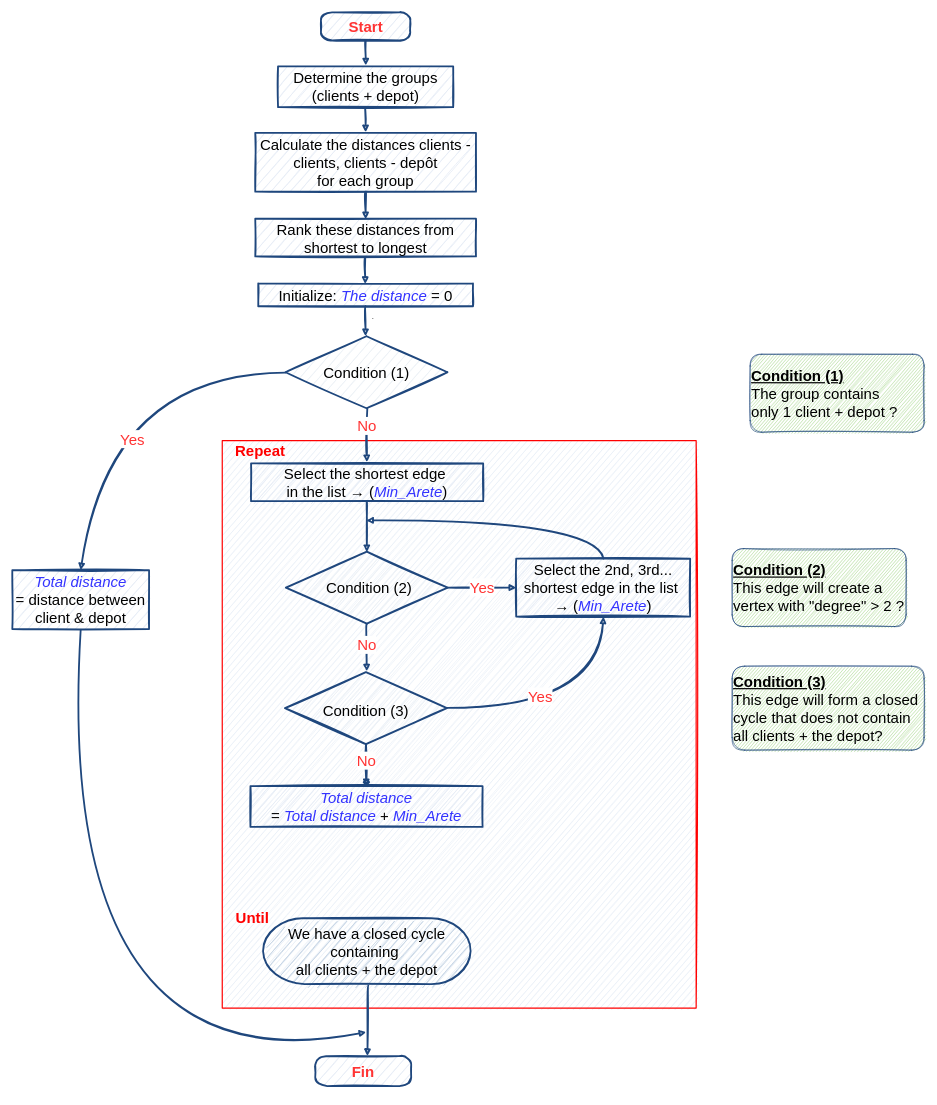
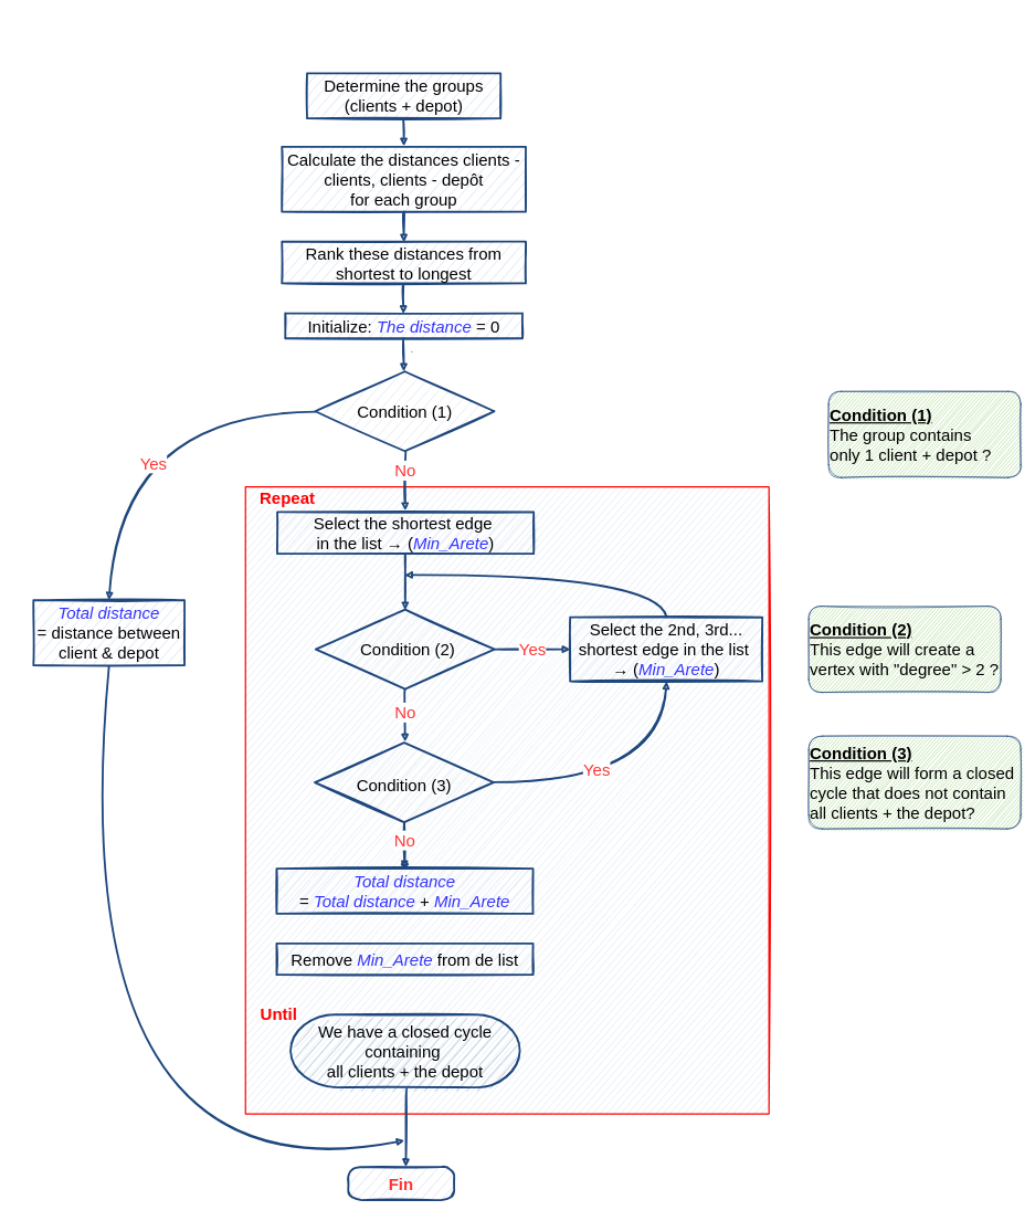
- <mxCell id="3" value="&lt;font style=&quot;font-size: 25px ; font-family: &amp;#34;arial&amp;#34; ; direction: ltr ; letter-spacing: 0px ; line-height: 120% ; opacity: 1&quot;&gt;&lt;font color=&quot;#ff3333&quot;&gt;&lt;b&gt;Start&lt;/b&gt;&lt;/font&gt;&lt;br&gt;&lt;/font&gt;" style="verticalAlign=middle;align=center;vsdxID=1;fillColor=#e8eef7;gradientColor=none;shape=stencil(vVPJboMwEP0aH7G8iO2c5T+sxoAVF6PBSejfx2TcJkBopUrJbZY3yxv7EbnpG9VpIljvwR31xRx8Q+SWCGHaRoPxwSJyR+SmcqBrcKf2gH6nRuRofbrz2GHAuiKn6Vgk2BcGOGM3f49oBR8hBxHNBZUlwiHiRUGzDEPDtMN3x5xTHgGJGkyfgPPKG9diOoKtglonYVxSWVVPUv1F624Rjgta0+r12WG78lc66YJNOSGzuA97GxXxdPJ/iazc5Q1EVn7DGpGMz5iUlKfTDza/zM+rv57MX3oJxl1qlbEWlfqYn0szhFDWcncF);strokeColor=#1f477d;strokeWidth=3;labelBackgroundColor=none;html=1;whiteSpace=wrap;sketch=1;rounded=1;" parent="1" vertex="1"><mxGeometry x="534.5" y="20" width="149" height="47" as="geometry" /></mxCell>
- <mxCell id="42" style="vsdxID=3;edgeStyle=none;startArrow=none;endArrow=block;startSize=5;endSize=5;strokeWidth=3;strokeColor=#1f477d;spacingTop=0;spacingBottom=0;spacingLeft=0;spacingRight=0;verticalAlign=middle;html=1;labelBackgroundColor=#ffffff;entryX=0.501;entryY=-0.019;entryDx=0;entryDy=0;entryPerimeter=0;sketch=1;curved=1;" parent="33" source="3" target="4" edge="1"><mxGeometry relative="1" as="geometry"><mxPoint x="12" as="offset" /><Array as="points" /><mxPoint x="612" y="78" as="sourcePoint" /><mxPoint x="612" y="118" as="targetPoint" /></mxGeometry></mxCell>
- <mxCell id="12" value="&lt;font style=&quot;font-size: 25px ; font-family: &amp;#34;arial&amp;#34; ; direction: ltr ; letter-spacing: 0px ; line-height: 120% ; opacity: 1&quot;&gt;&lt;i&gt;&lt;font color=&quot;#3333ff&quot;&gt;Total distance&lt;/font&gt;&lt;/i&gt;&lt;br&gt;= distance between&lt;br&gt;client &amp;amp; depot&lt;br&gt;&lt;/font&gt;" style="verticalAlign=middle;align=center;vsdxID=11;fillColor=#e8eef7;gradientColor=none;shape=stencil(nZBLDoAgDERP0z3SIyjew0SURgSD+Lu9kMZoXLhwN9O+tukAlrNpJg1SzDH4QW/URgNYgZTkjA4UkwJUgGXng+6DX1zLfmoymdXo17xh5zmRJ6Q42BWCfc2oJfdAr+Yv+AP9Cb7OJ3H/2JG1HNGz/84klThPVCc=);strokeColor=#1f477d;strokeWidth=3;labelBackgroundColor=none;html=1;whiteSpace=wrap;sketch=1;rounded=1;" parent="1" vertex="1"><mxGeometry x="20" y="950" width="228" height="98" as="geometry" /></mxCell>
+ <mxCell id="12" value="&lt;font style=&quot;font-size: 25px ; font-family: &amp;#34;arial&amp;#34; ; direction: ltr ; letter-spacing: 0px ; line-height: 120% ; opacity: 1&quot;&gt;&lt;i&gt;&lt;font color=&quot;#3333ff&quot;&gt;Total distance&lt;/font&gt;&lt;/i&gt;&lt;br&gt;= distance between&lt;br&gt;client &amp;amp; depot&lt;br&gt;&lt;/font&gt;" style="verticalAlign=middle;align=center;vsdxID=11;fillColor=#e8eef7;gradientColor=none;shape=stencil(nZBLDoAgDERP0z3SIyjew0SURgSD+Lu9kMZoXLhwN9O+tukAlrNpJg1SzDH4QW/URgNYgZTkjA4UkwJUgGXng+6DX1zLfmoymdXo17xh5zmRJ6Q42BWCfc2oJfdAr+Yv+AP9Cb7OJ3H/2JG1HNGz/84klThPVCc=);strokeColor=#1f477d;strokeWidth=3;labelBackgroundColor=none;html=1;whiteSpace=wrap;sketch=1;rounded=1;" parent="1" vertex="1"><mxGeometry x="50" y="905" width="228" height="98" as="geometry" /></mxCell>
+ <mxCell id="16" value="&lt;p style=&quot;margin-left: 0 ; margin-right: 0 ; margin-top: 0px ; margin-bottom: 0px ; text-indent: 0 ; direction: ltr&quot;&gt;&lt;font style=&quot;font-size: 25px ; font-family: &amp;#34;arial&amp;#34; ; direction: ltr ; letter-spacing: 0px ; line-height: 120% ; opacity: 1&quot;&gt;Remove &lt;i&gt;&lt;font color=&quot;#3333ff&quot;&gt;Min_Arete&lt;/font&gt;&lt;/i&gt; from de list&lt;br&gt;&lt;/font&gt;&lt;/p&gt;" style="verticalAlign=middle;align=center;vsdxID=34;fillColor=#e8eef7;gradientColor=none;shape=stencil(nZBLDoAgDERP0z3SIyjew0SURgSD+Lu9kMZoXLhwN9O+tukAlrNpJg1SzDH4QW/URgNYgZTkjA4UkwJUgGXng+6DX1zLfmoymdXo17xh5zmRJ6Q42BWCfc2oJfdAr+Yv+AP9Cb7OJ3H/2JG1HNGz/84klThPVCc=);strokeColor=#1f477d;strokeWidth=3;labelBackgroundColor=none;html=1;whiteSpace=wrap;sketch=1;rounded=1;" parent="1" vertex="1"><mxGeometry x="417" y="1423" width="387" height="47" as="geometry" /></mxCell>
